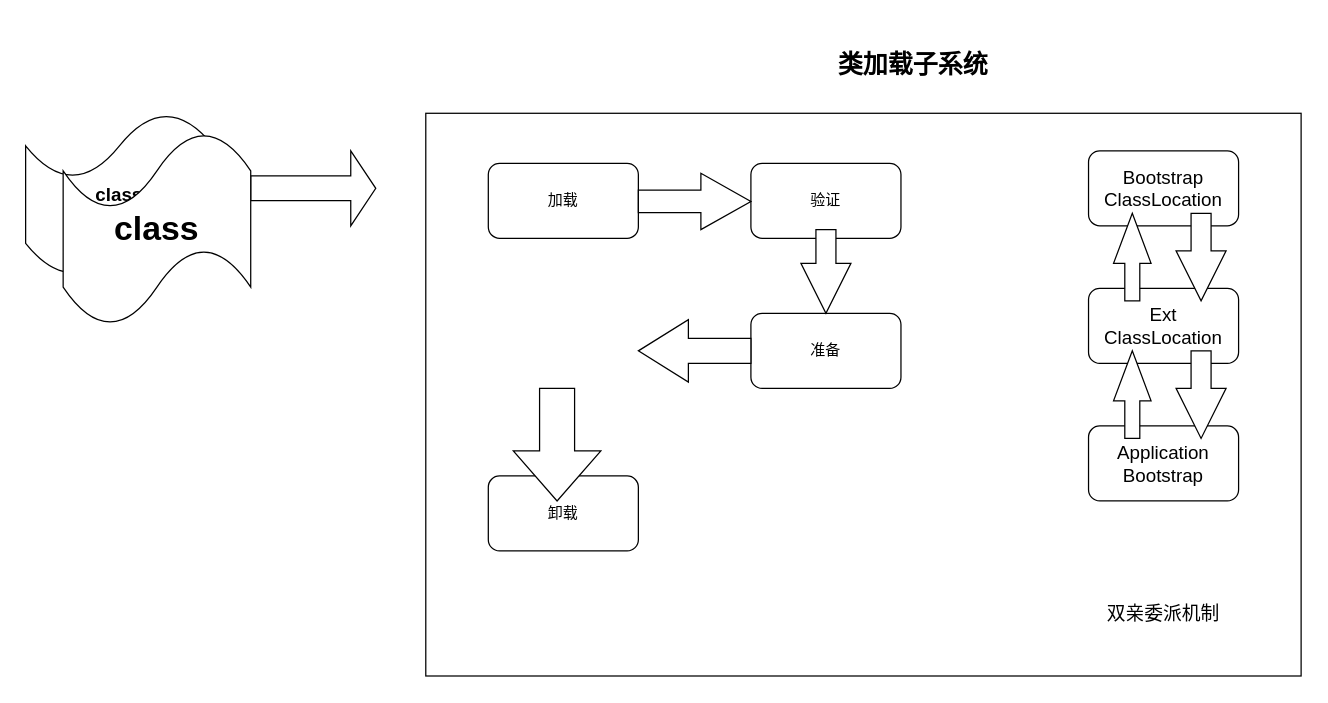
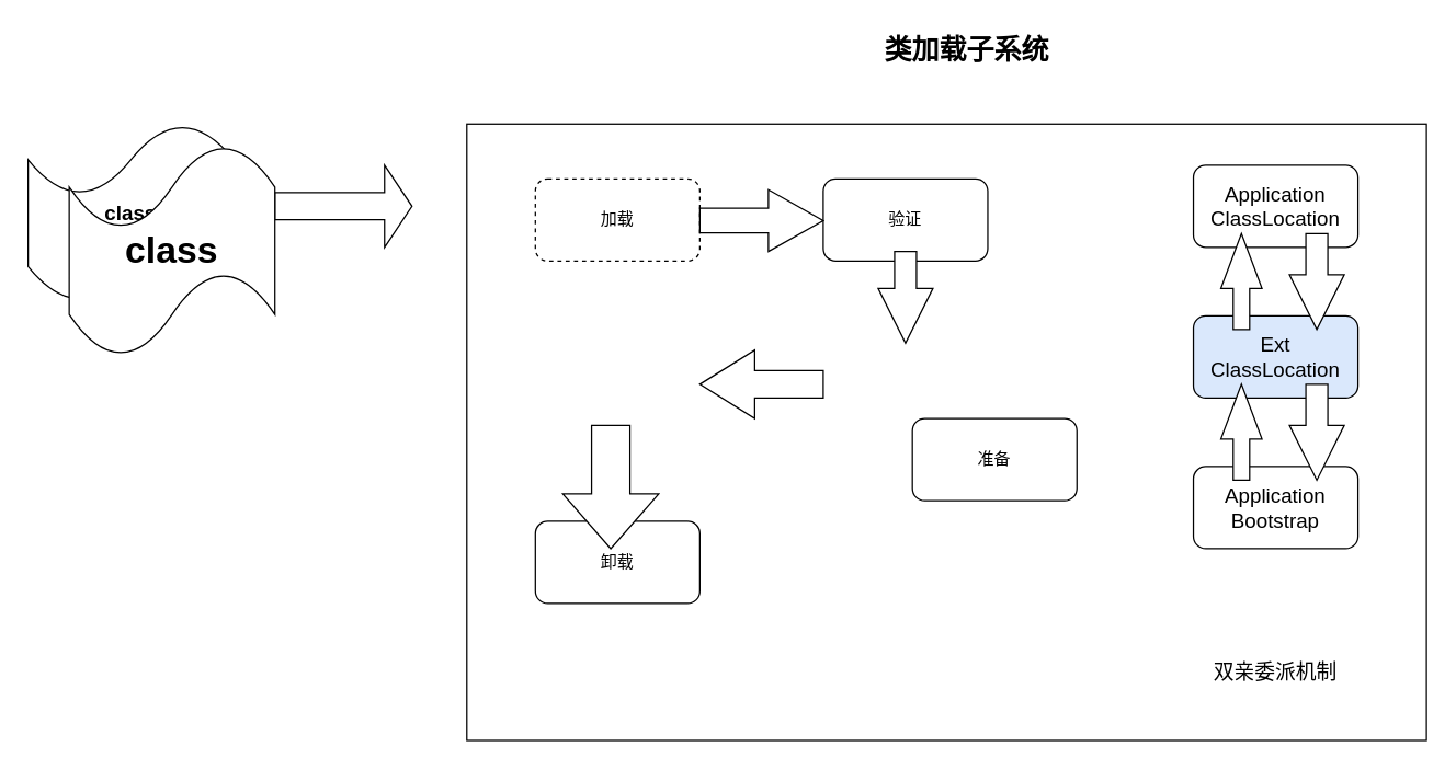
- <mxCell id="15" value="类加载子系统" style="text;html=1;strokeColor=none;fillColor=none;align=center;verticalAlign=middle;whiteSpace=wrap;rounded=0;fontSize=20;fontStyle=1" vertex="1" parent="1"><mxGeometry x="635" y="35" width="190" height="30" as="geometry" /></mxCell>
+ <mxCell id="15" value="类加载子系统" style="text;html=1;strokeColor=none;fillColor=none;align=center;verticalAlign=middle;whiteSpace=wrap;rounded=0;fontSize=20;fontStyle=1" vertex="1" parent="1"><mxGeometry x="610" y="20" width="190" height="30" as="geometry" /></mxCell>
- <mxCell id="16" value="Bootstrap&lt;br&gt;ClassLocation" style="rounded=1;whiteSpace=wrap;html=1;fontSize=15;" vertex="1" parent="1"><mxGeometry x="870" y="120" width="120" height="60" as="geometry" /></mxCell>
+ <mxCell id="16" value="Application&lt;br&gt;ClassLocation" style="rounded=1;whiteSpace=wrap;html=1;fontSize=15;" vertex="1" parent="1"><mxGeometry x="870" y="120" width="120" height="60" as="geometry" /></mxCell>
- <mxCell id="7" value="加载" style="rounded=1;whiteSpace=wrap;html=1;" vertex="1" parent="1"><mxGeometry x="390" y="130" width="120" height="60" as="geometry" /></mxCell>
+ <mxCell id="7" value="加载" style="rounded=1;whiteSpace=wrap;html=1;dashed=1;" vertex="1" parent="1"><mxGeometry x="390" y="130" width="120" height="60" as="geometry" /></mxCell>
- <mxCell id="17" value="Ext&lt;br&gt;ClassLocation" style="rounded=1;whiteSpace=wrap;html=1;fontSize=15;" vertex="1" parent="1"><mxGeometry x="870" y="230" width="120" height="60" as="geometry" /></mxCell>
+ <mxCell id="17" value="Ext&lt;br&gt;ClassLocation" style="rounded=1;whiteSpace=wrap;html=1;fontSize=15;fillColor=#dae8fc;" vertex="1" parent="1"><mxGeometry x="870" y="230" width="120" height="60" as="geometry" /></mxCell>
- <mxCell id="10" value="准备" style="rounded=1;whiteSpace=wrap;html=1;" vertex="1" parent="1"><mxGeometry x="600" y="250" width="120" height="60" as="geometry" /></mxCell>
+ <mxCell id="10" value="准备" style="rounded=1;whiteSpace=wrap;html=1;" vertex="1" parent="1"><mxGeometry x="665" y="305" width="120" height="60" as="geometry" /></mxCell>
